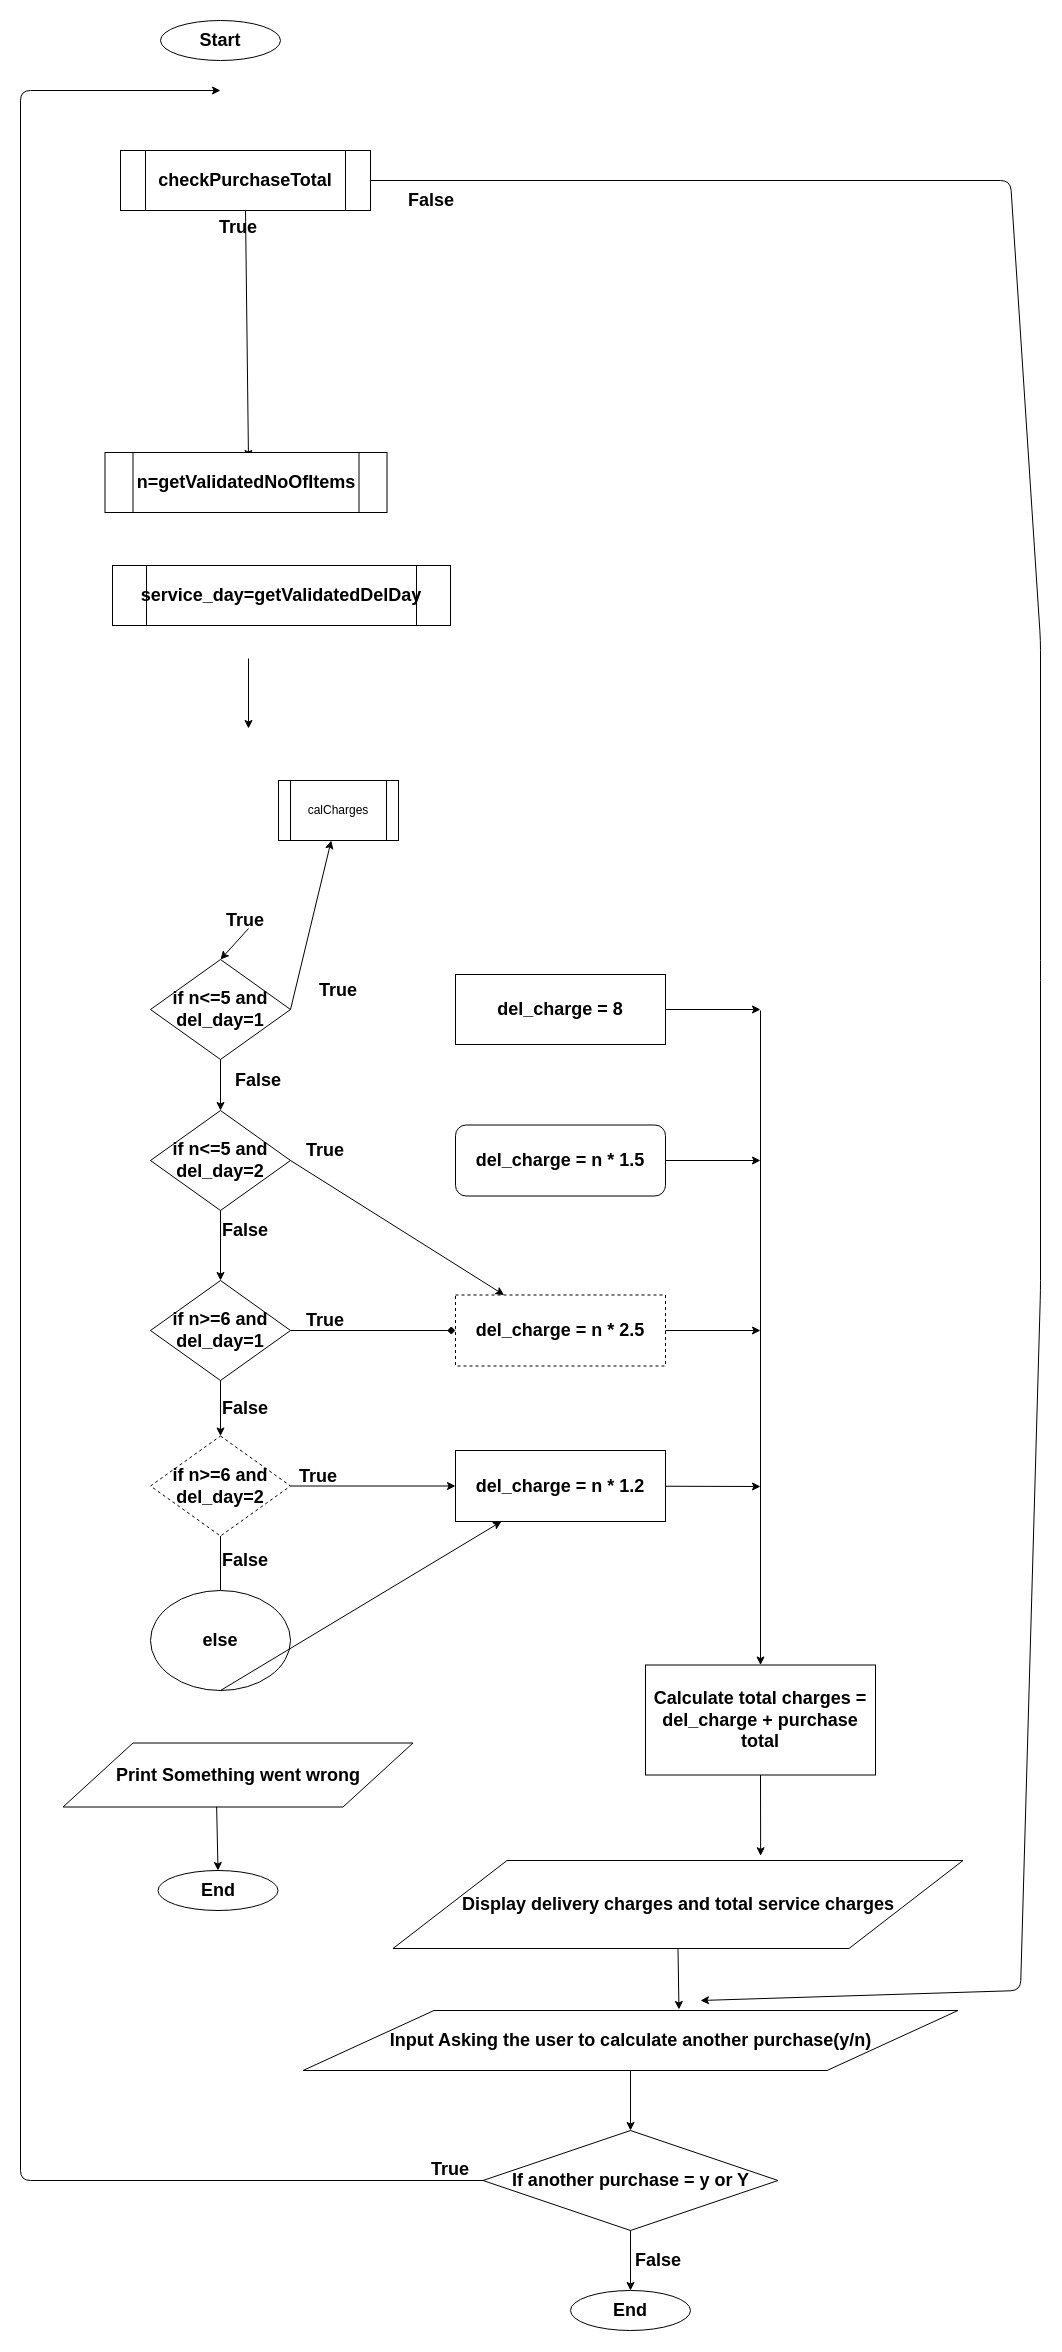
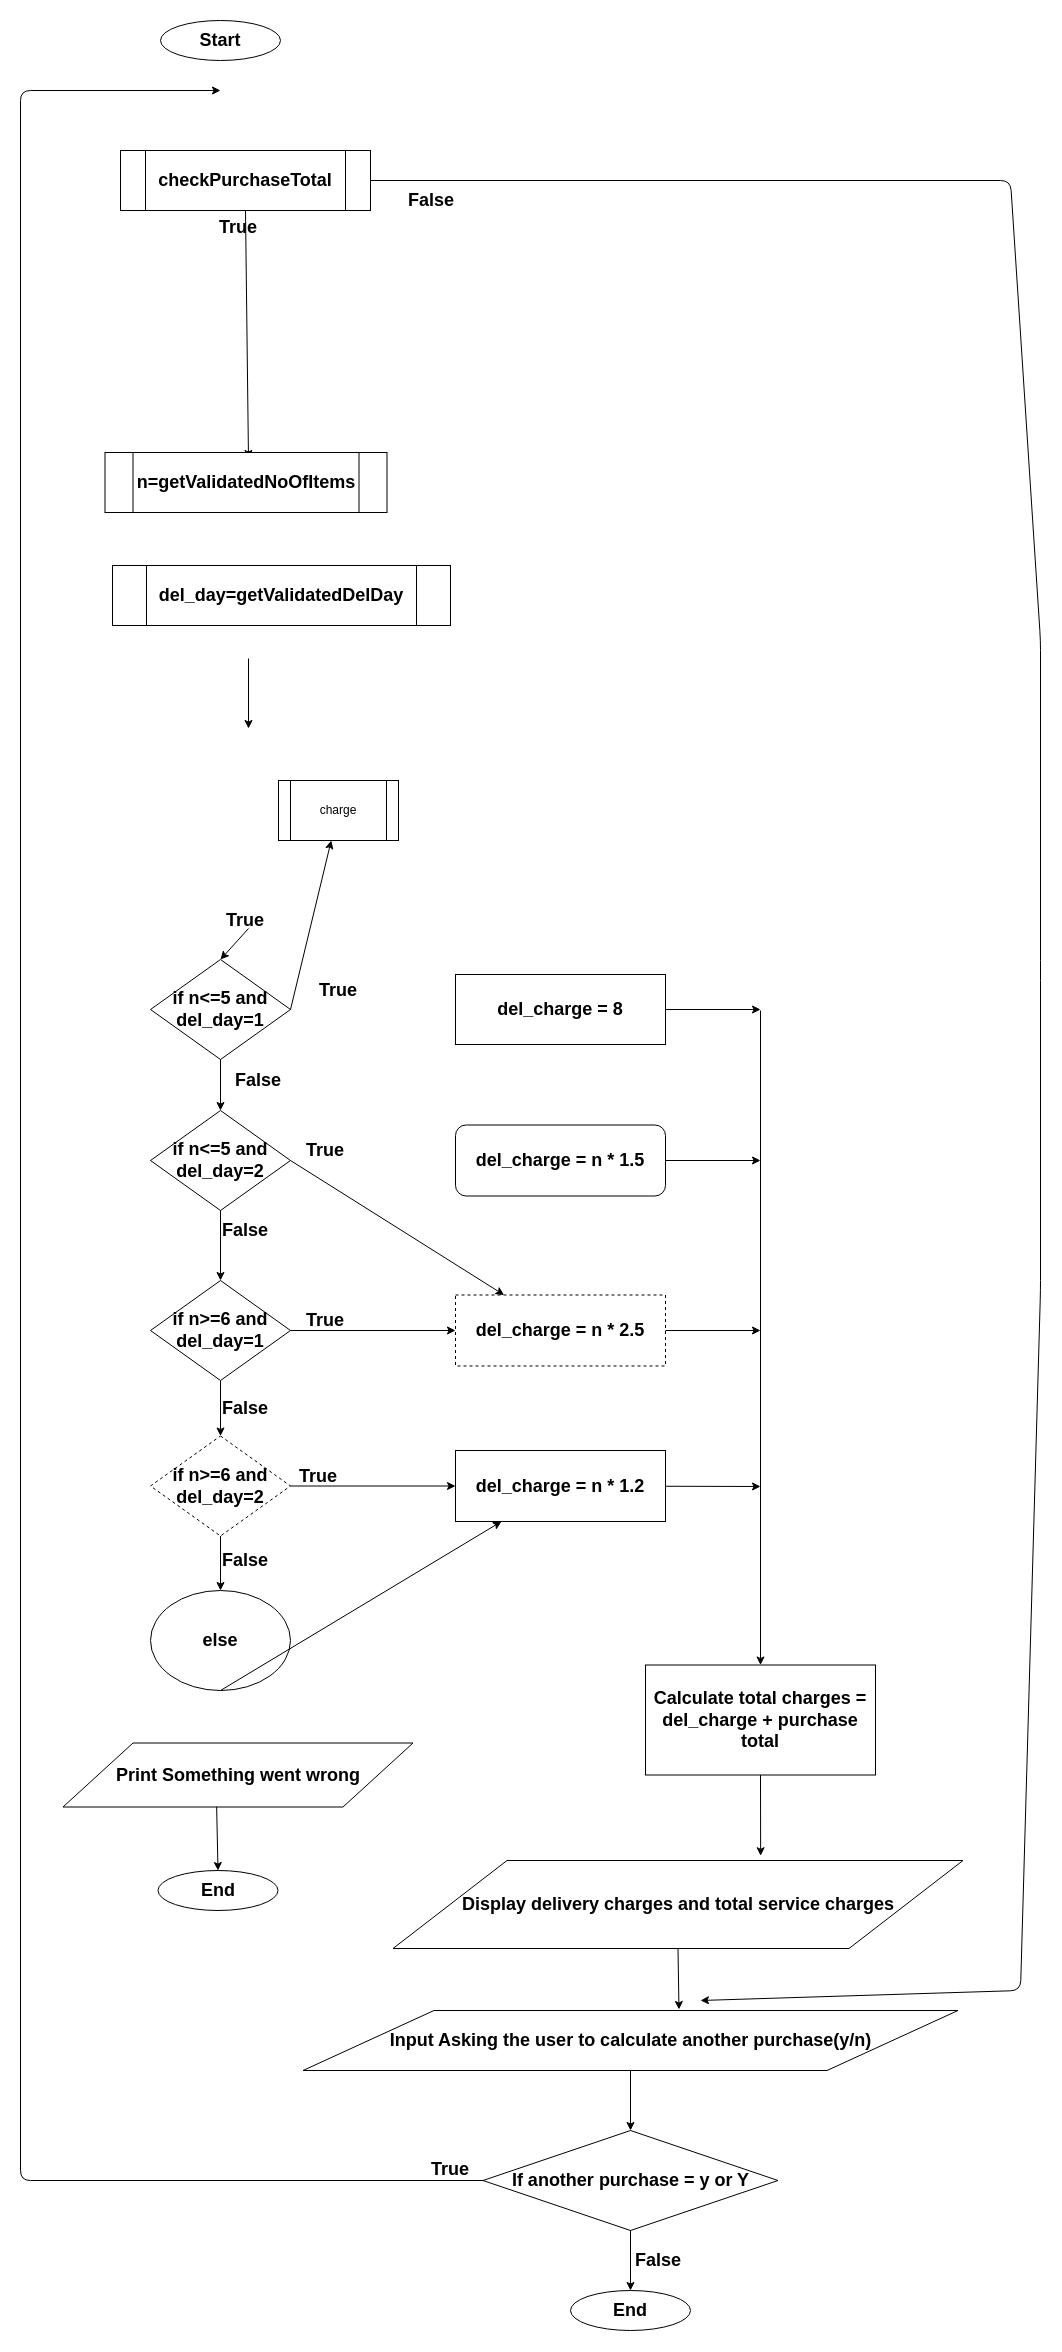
- <mxCell id="58" value="&lt;font style=&quot;font-size: 18px&quot;&gt;&lt;b&gt;service_day=getValidatedDelDay&lt;/b&gt;&lt;/font&gt;" style="shape=process;whiteSpace=wrap;html=1;backgroundOutline=1;" vertex="1" parent="1"><mxGeometry x="112" y="565" width="338" height="60" as="geometry" /></mxCell>
+ <mxCell id="58" value="&lt;font style=&quot;font-size: 18px&quot;&gt;&lt;b&gt;del_day=getValidatedDelDay&lt;/b&gt;&lt;/font&gt;" style="shape=process;whiteSpace=wrap;html=1;backgroundOutline=1;" vertex="1" parent="1"><mxGeometry x="112" y="565" width="338" height="60" as="geometry" /></mxCell>
- <mxCell id="59" value="calCharges" style="shape=process;whiteSpace=wrap;html=1;backgroundOutline=1;" vertex="1" parent="1"><mxGeometry x="278" y="780" width="120" height="60" as="geometry" /></mxCell>
+ <mxCell id="59" value="charge" style="shape=process;whiteSpace=wrap;html=1;backgroundOutline=1;" vertex="1" parent="1"><mxGeometry x="278" y="780" width="120" height="60" as="geometry" /></mxCell>
- <mxCell id="14" value="" style="endArrow=diamond;html=1;exitX=1;exitY=0.5;exitDx=0;exitDy=0;entryX=0;entryY=0.5;entryDx=0;entryDy=0;" parent="1" source="12" target="13" edge="1"><mxGeometry width="50" height="50" relative="1" as="geometry"><mxPoint x="460" y="1441" as="sourcePoint" /><mxPoint x="510" y="1391" as="targetPoint" /></mxGeometry></mxCell>
+ <mxCell id="14" value="" style="endArrow=classic;html=1;exitX=1;exitY=0.5;exitDx=0;exitDy=0;entryX=0;entryY=0.5;entryDx=0;entryDy=0;" parent="1" source="12" target="13" edge="1"><mxGeometry width="50" height="50" relative="1" as="geometry"><mxPoint x="460" y="1441" as="sourcePoint" /><mxPoint x="510" y="1391" as="targetPoint" /></mxGeometry></mxCell>
- <mxCell id="18" value="" style="endArrow=none;html=1;exitX=0.5;exitY=1;exitDx=0;exitDy=0;entryX=0.5;entryY=0;entryDx=0;entryDy=0;" parent="1" source="15" target="21" edge="1"><mxGeometry width="50" height="50" relative="1" as="geometry"><mxPoint x="62.5" y="1575" as="sourcePoint" /><mxPoint x="112.5" y="1525" as="targetPoint" /></mxGeometry></mxCell>
+ <mxCell id="18" value="" style="endArrow=classic;html=1;exitX=0.5;exitY=1;exitDx=0;exitDy=0;entryX=0.5;entryY=0;entryDx=0;entryDy=0;" parent="1" source="15" target="21" edge="1"><mxGeometry width="50" height="50" relative="1" as="geometry"><mxPoint x="62.5" y="1575" as="sourcePoint" /><mxPoint x="112.5" y="1525" as="targetPoint" /></mxGeometry></mxCell>
